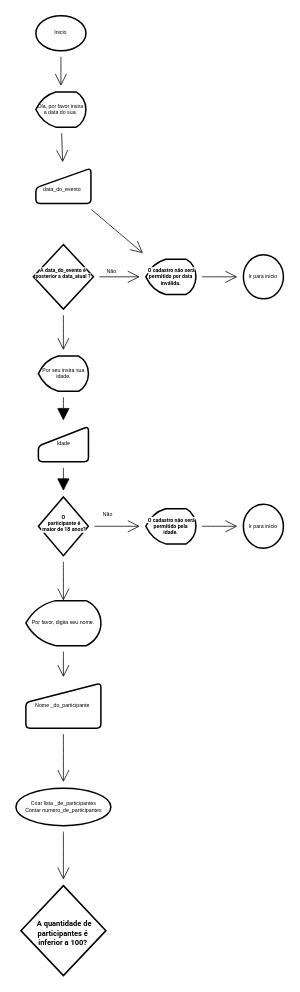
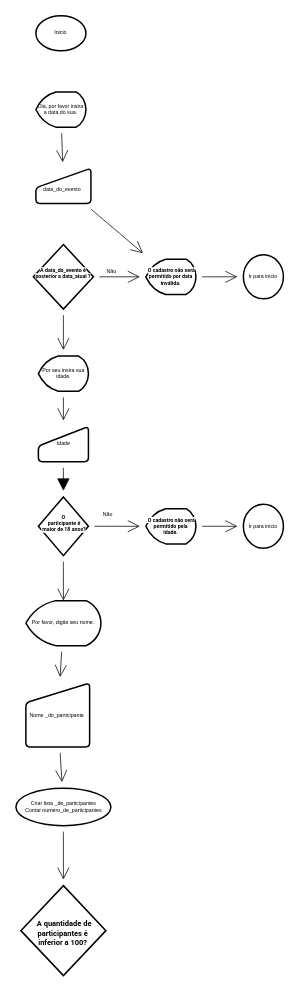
- <mxCell id="5" value="" style="edgeStyle=none;curved=1;rounded=0;orthogonalLoop=1;jettySize=auto;html=1;labelBackgroundColor=none;fontSize=7;endArrow=open;startSize=14;endSize=14;sourcePerimeterSpacing=8;targetPerimeterSpacing=8;" parent="1" source="2" target="4" edge="1"><mxGeometry relative="1" as="geometry" /></mxCell>
- <mxCell id="18" value="" style="edgeStyle=none;curved=1;rounded=0;orthogonalLoop=1;jettySize=auto;html=1;labelBackgroundColor=none;fontSize=7;endArrow=block;startSize=14;endSize=14;sourcePerimeterSpacing=8;targetPerimeterSpacing=8;" parent="1" source="15" target="17" edge="1"><mxGeometry relative="1" as="geometry" /></mxCell>
+ <mxCell id="18" value="" style="edgeStyle=none;curved=1;rounded=0;orthogonalLoop=1;jettySize=auto;html=1;labelBackgroundColor=none;fontSize=7;endArrow=open;startSize=14;endSize=14;sourcePerimeterSpacing=8;targetPerimeterSpacing=8;" parent="1" source="15" target="17" edge="1"><mxGeometry relative="1" as="geometry" /></mxCell>
- <mxCell id="29" value="Nome _do_participante&amp;nbsp;" style="html=1;strokeWidth=2;shape=manualInput;whiteSpace=wrap;rounded=1;size=26;arcSize=11;hachureGap=4;fontSize=7;" vertex="1" parent="1"><mxGeometry x="34" y="910" width="100" height="60" as="geometry" /></mxCell>
+ <mxCell id="29" value="Nome _do_participante&amp;nbsp;" style="html=1;strokeWidth=2;shape=manualInput;whiteSpace=wrap;rounded=1;size=26;arcSize=11;hachureGap=4;fontSize=7;" vertex="1" parent="1"><mxGeometry x="34" y="910" width="85" height="85" as="geometry" /></mxCell>
